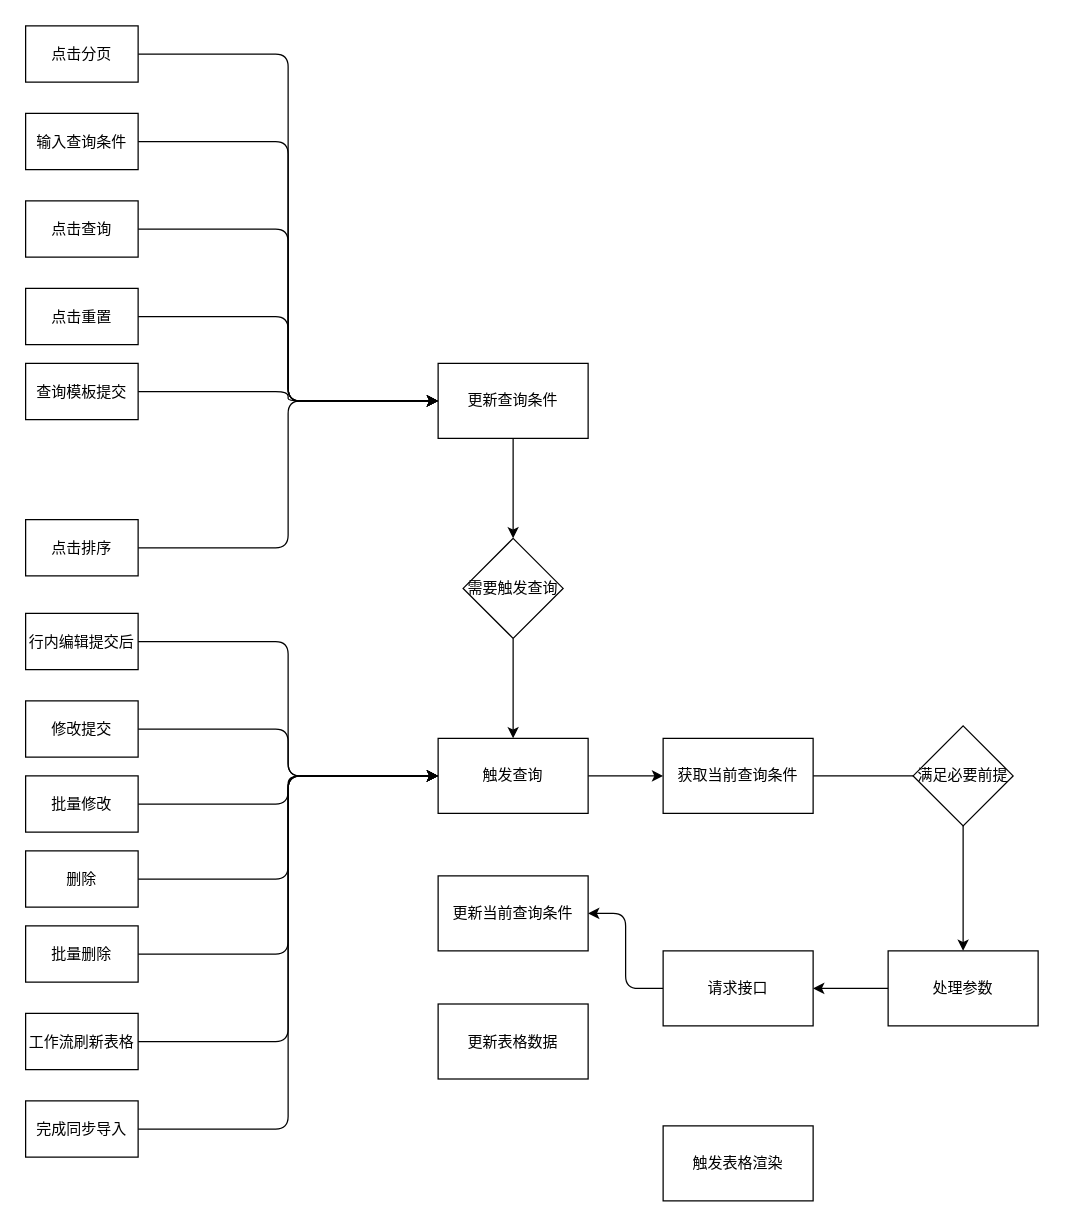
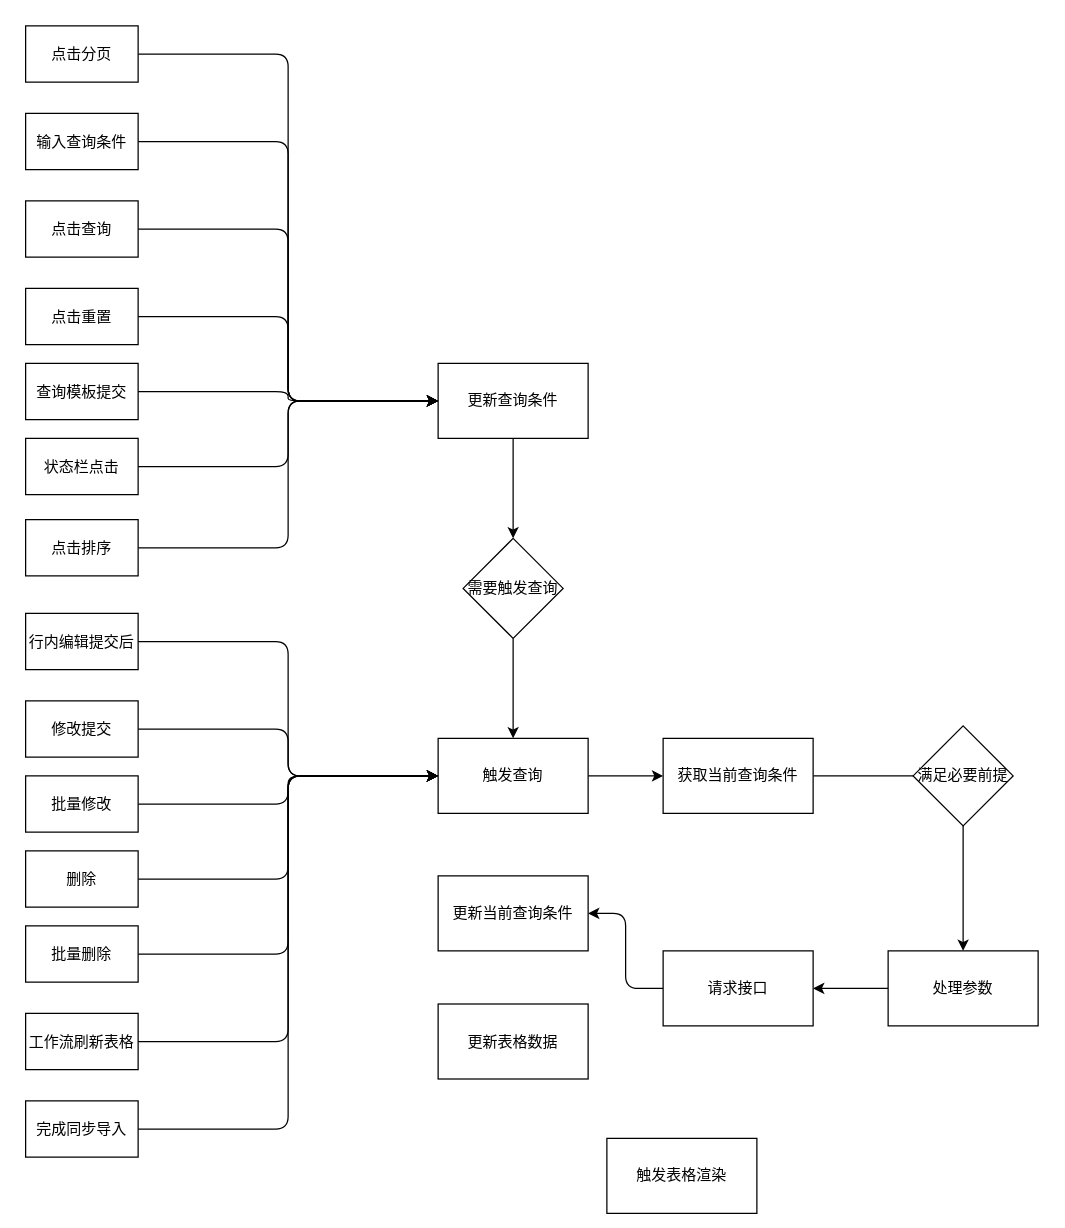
+ <mxCell id="15" value="状态栏点击" style="rounded=0;whiteSpace=wrap;html=1;" parent="1" vertex="1"><mxGeometry x="20" y="350" width="90" height="45" as="geometry" /></mxCell>
+ <mxCell id="14" style="edgeStyle=orthogonalEdgeStyle;html=1;entryX=0;entryY=0.5;entryDx=0;entryDy=0;" edge="1" parent="1" source="15" target="29"><mxGeometry relative="1" as="geometry" /></mxCell>
- <mxCell id="39" value="触发表格渲染" style="whiteSpace=wrap;html=1;rounded=0;" vertex="1" parent="1"><mxGeometry x="530" y="900" width="120" height="60" as="geometry" /></mxCell>
+ <mxCell id="39" value="触发表格渲染" style="whiteSpace=wrap;html=1;rounded=0;" vertex="1" parent="1"><mxGeometry x="485" y="910" width="120" height="60" as="geometry" /></mxCell>
